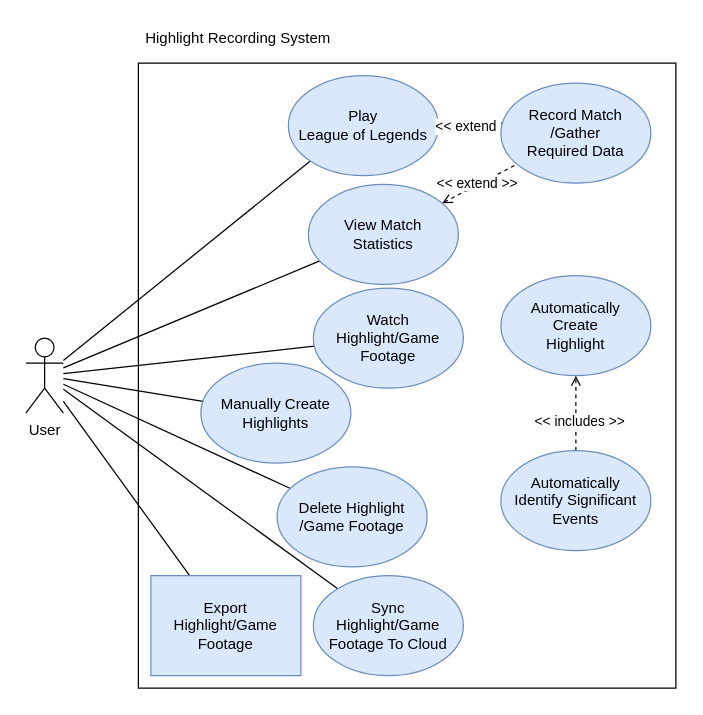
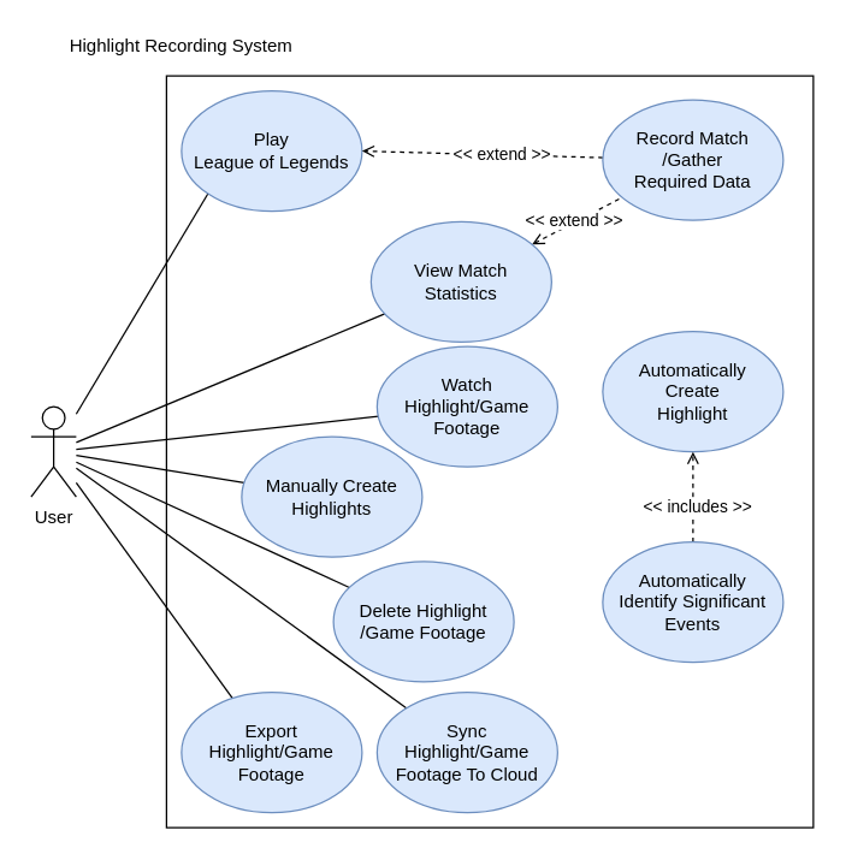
- <mxCell id="14" value="Highlight Recording System" style="text;html=1;strokeColor=none;fillColor=none;align=center;verticalAlign=middle;whiteSpace=wrap;rounded=0;" parent="1" vertex="1"><mxGeometry x="110" y="20" width="160" height="20" as="geometry" /></mxCell>
+ <mxCell id="14" value="Highlight Recording System" style="text;html=1;strokeColor=none;fillColor=none;align=center;verticalAlign=middle;whiteSpace=wrap;rounded=0;" parent="1" vertex="1"><mxGeometry x="40" y="20" width="160" height="20" as="geometry" /></mxCell>
- <mxCell id="11" value="Play&lt;br&gt;League of Legends" style="ellipse;whiteSpace=wrap;html=1;fillColor=#dae8fc;strokeColor=#6c8ebf;" parent="1" vertex="1"><mxGeometry x="230" y="60" width="120" height="80" as="geometry" /></mxCell>
+ <mxCell id="11" value="Play&lt;br&gt;League of Legends" style="ellipse;whiteSpace=wrap;html=1;fillColor=#dae8fc;strokeColor=#6c8ebf;" parent="1" vertex="1"><mxGeometry x="120" y="60" width="120" height="80" as="geometry" /></mxCell>
- <mxCell id="13" value="Export Highlight/Game Footage" style="whiteSpace=wrap;html=1;fillColor=#dae8fc;strokeColor=#6c8ebf;rounded=0;" parent="1" vertex="1"><mxGeometry x="120" y="460" width="120" height="80" as="geometry" /></mxCell>
+ <mxCell id="13" value="Export Highlight/Game Footage" style="ellipse;whiteSpace=wrap;html=1;fillColor=#dae8fc;strokeColor=#6c8ebf;" parent="1" vertex="1"><mxGeometry x="120" y="460" width="120" height="80" as="geometry" /></mxCell>
